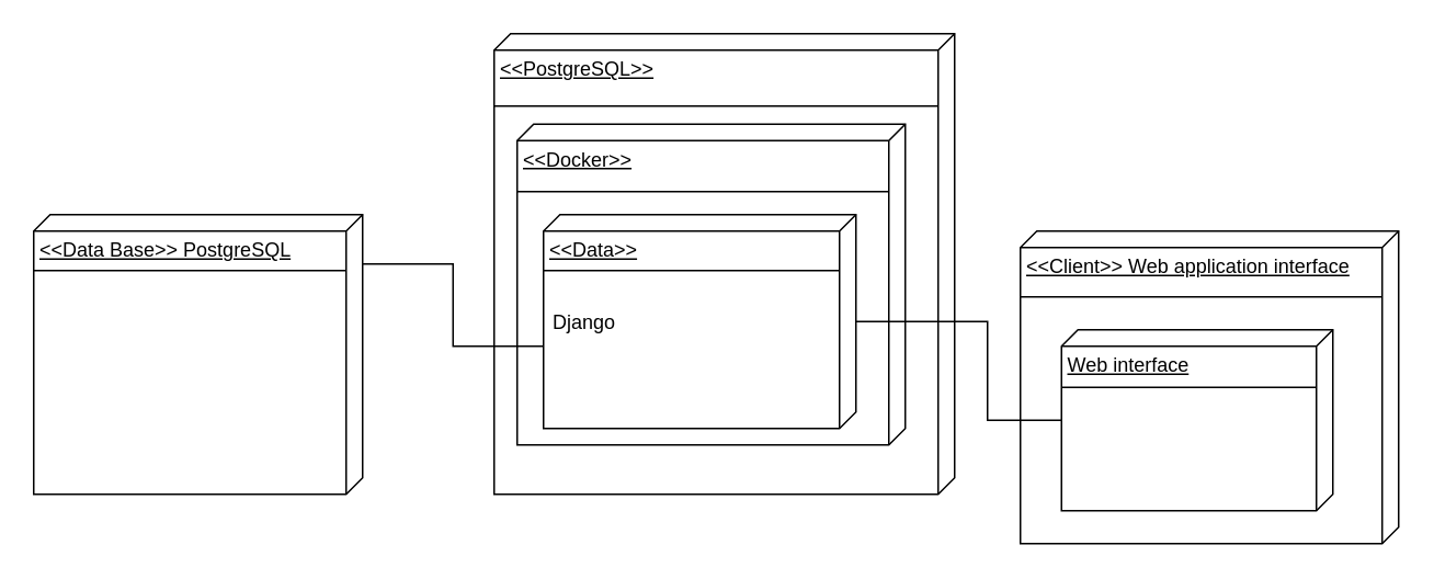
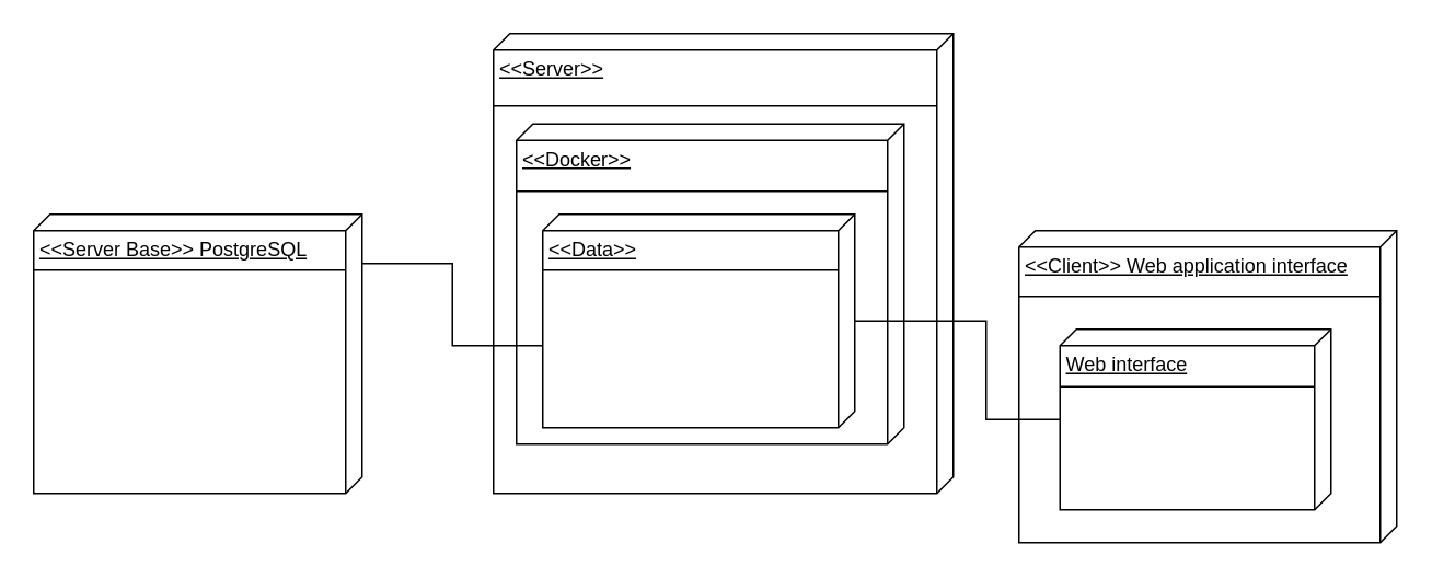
- <mxCell id="2" value="&amp;lt;&amp;lt;PostgreSQL&amp;gt;&amp;gt;" style="verticalAlign=top;align=left;spacingTop=8;spacingLeft=2;spacingRight=12;shape=cube;size=10;direction=south;fontStyle=4;html=1;whiteSpace=wrap;" vertex="1" parent="1"><mxGeometry x="300" y="20" width="280" height="280" as="geometry" /></mxCell>
+ <mxCell id="2" value="&amp;lt;&amp;lt;Server&amp;gt;&amp;gt;" style="verticalAlign=top;align=left;spacingTop=8;spacingLeft=2;spacingRight=12;shape=cube;size=10;direction=south;fontStyle=4;html=1;whiteSpace=wrap;" vertex="1" parent="1"><mxGeometry x="300" y="20" width="280" height="280" as="geometry" /></mxCell>
- <mxCell id="4" value="&amp;lt;&amp;lt;Data Base&amp;gt;&amp;gt; PostgreSQL" style="verticalAlign=top;align=left;spacingTop=8;spacingLeft=2;spacingRight=12;shape=cube;size=10;direction=south;fontStyle=4;html=1;whiteSpace=wrap;" vertex="1" parent="1"><mxGeometry x="20" y="130" width="200" height="170" as="geometry" /></mxCell>
+ <mxCell id="4" value="&amp;lt;&amp;lt;Server Base&amp;gt;&amp;gt; PostgreSQL" style="verticalAlign=top;align=left;spacingTop=8;spacingLeft=2;spacingRight=12;shape=cube;size=10;direction=south;fontStyle=4;html=1;whiteSpace=wrap;" vertex="1" parent="1"><mxGeometry x="20" y="130" width="200" height="170" as="geometry" /></mxCell>
- <mxCell id="13" value="Django" style="text;strokeColor=none;fillColor=none;align=left;verticalAlign=top;spacingLeft=4;spacingRight=4;overflow=hidden;rotatable=0;points=[[0,0.5],[1,0.5]];portConstraint=eastwest;whiteSpace=wrap;html=1;" vertex="1" parent="1"><mxGeometry x="330" y="182" width="100" height="26" as="geometry" /></mxCell>
